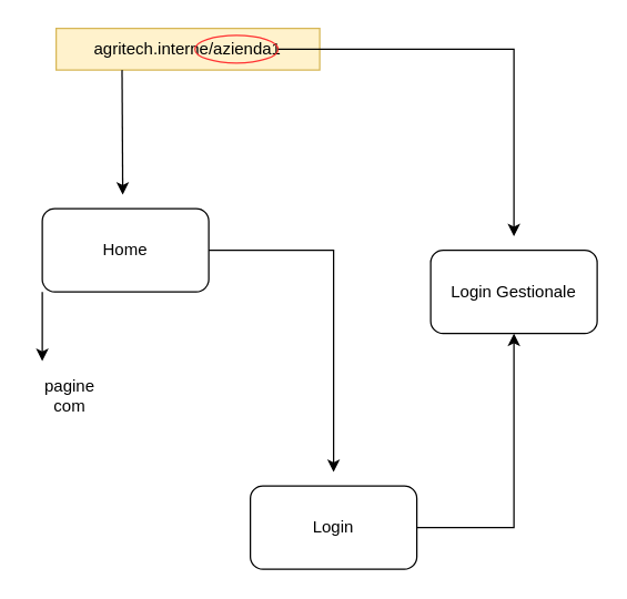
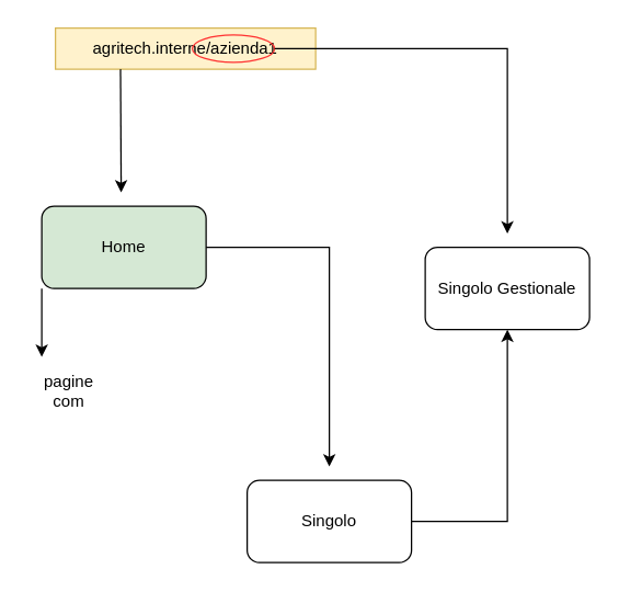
- <mxCell id="7" value="Home" style="rounded=1;whiteSpace=wrap;html=1;" vertex="1" parent="1"><mxGeometry x="30" y="150" width="120" height="60" as="geometry" /></mxCell>
+ <mxCell id="7" value="Home" style="rounded=1;whiteSpace=wrap;html=1;fillColor=#d5e8d4;" vertex="1" parent="1"><mxGeometry x="30" y="150" width="120" height="60" as="geometry" /></mxCell>
- <mxCell id="5" value="Login Gestionale" style="rounded=1;whiteSpace=wrap;html=1;" vertex="1" parent="1"><mxGeometry x="310" y="180" width="120" height="60" as="geometry" /></mxCell>
+ <mxCell id="5" value="Singolo Gestionale" style="rounded=1;whiteSpace=wrap;html=1;" vertex="1" parent="1"><mxGeometry x="310" y="180" width="120" height="60" as="geometry" /></mxCell>
- <mxCell id="11" value="Login" style="rounded=1;whiteSpace=wrap;html=1;" vertex="1" parent="1"><mxGeometry x="180" y="350" width="120" height="60" as="geometry" /></mxCell>
+ <mxCell id="11" value="Singolo" style="rounded=1;whiteSpace=wrap;html=1;" vertex="1" parent="1"><mxGeometry x="180" y="350" width="120" height="60" as="geometry" /></mxCell>
